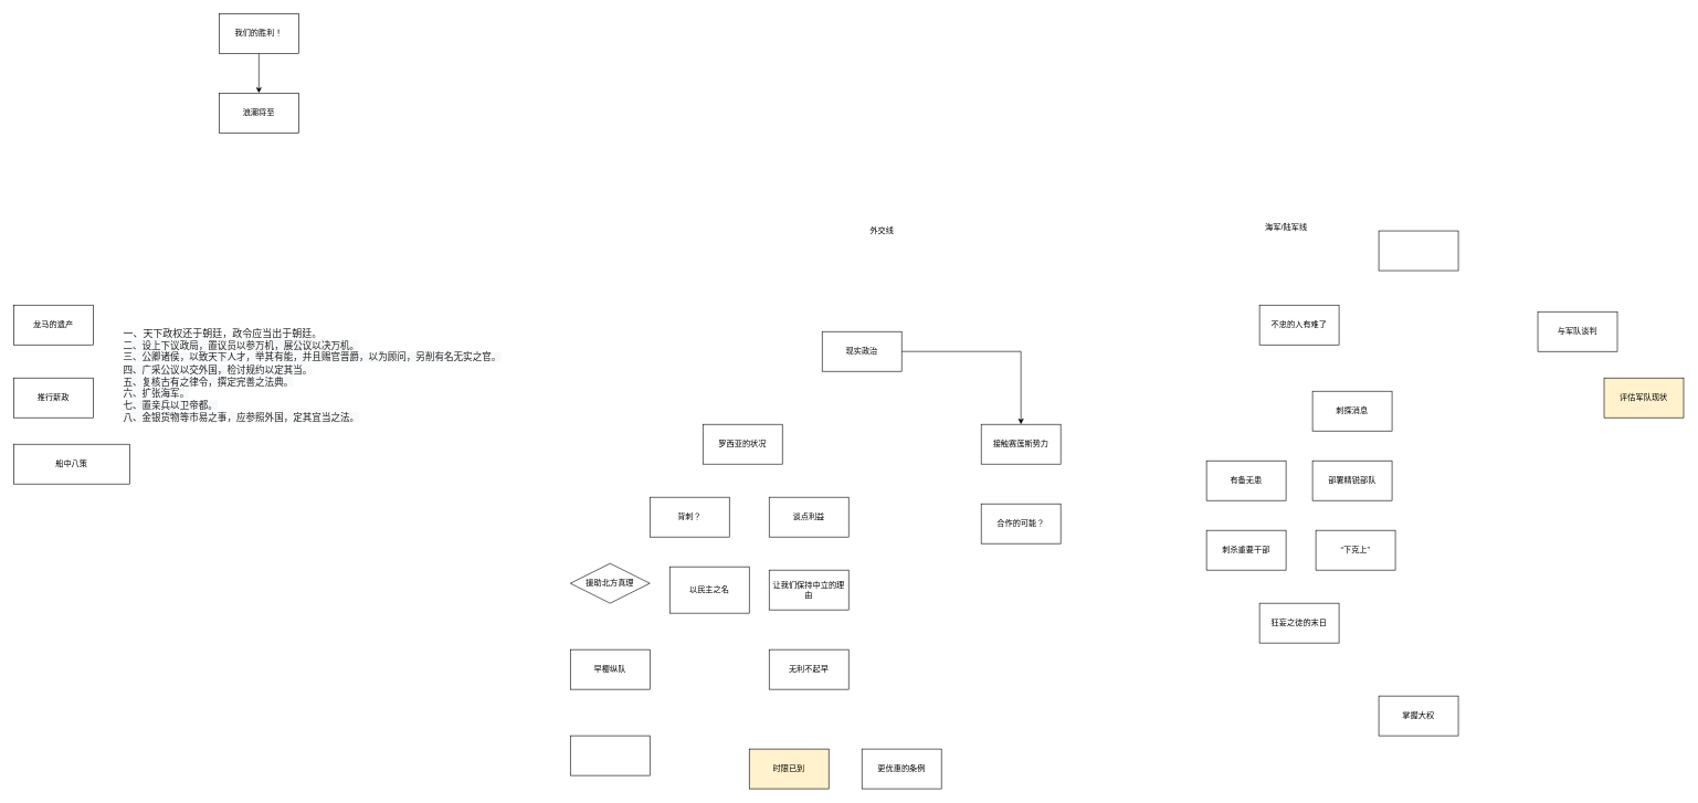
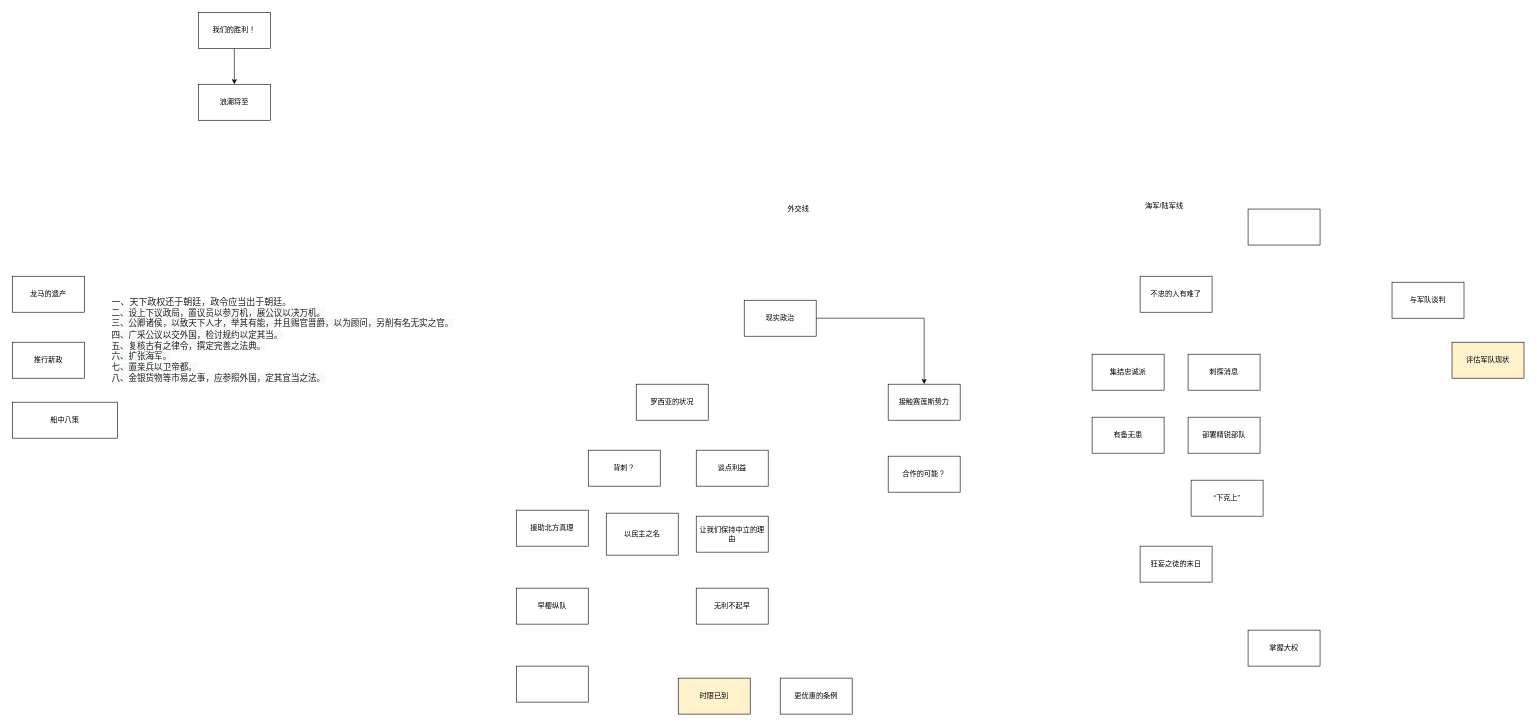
+ <mxCell id="32" value="集结忠诚派" style="whiteSpace=wrap;html=1;" vertex="1" parent="1"><mxGeometry x="1820" y="590" width="120" height="60" as="geometry" /></mxCell>
- <mxCell id="36" value="刺杀重要干部" style="whiteSpace=wrap;html=1;" vertex="1" parent="1"><mxGeometry x="1820" y="800" width="120" height="60" as="geometry" /></mxCell>
- <mxCell id="15" value="援助北方真理" style="rhombus;whiteSpace=wrap;html=1;" parent="1" vertex="1"><mxGeometry x="860" y="850" width="120" height="60" as="geometry" /></mxCell>
+ <mxCell id="15" value="援助北方真理" style="whiteSpace=wrap;html=1;" parent="1" vertex="1"><mxGeometry x="860" y="850" width="120" height="60" as="geometry" /></mxCell>
